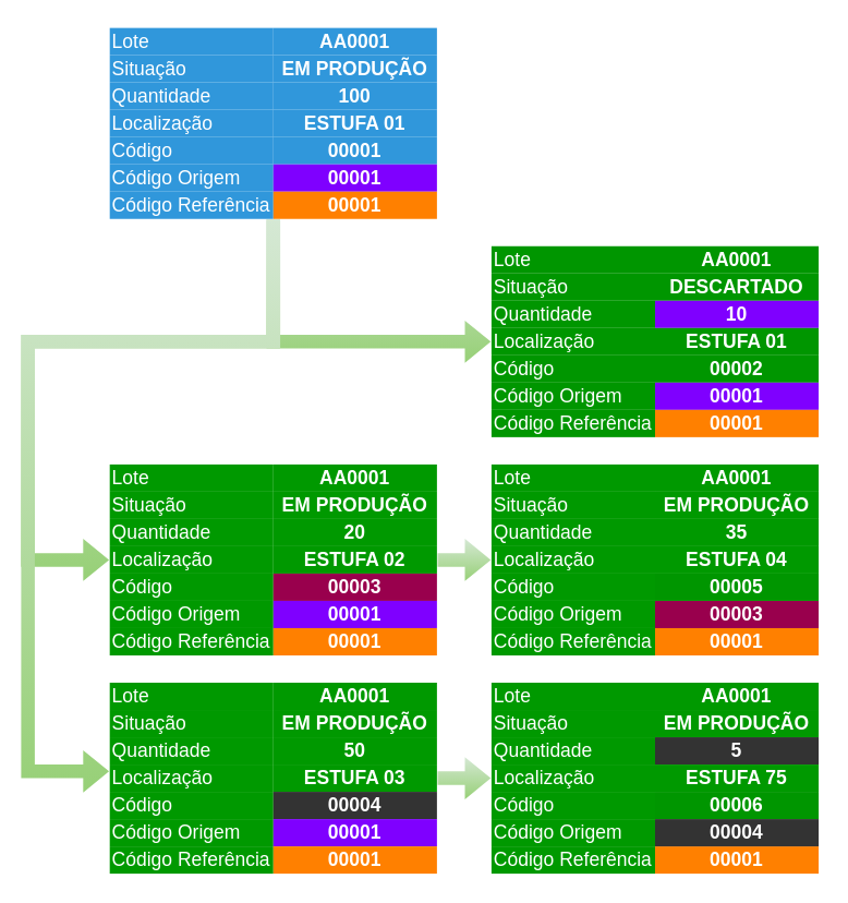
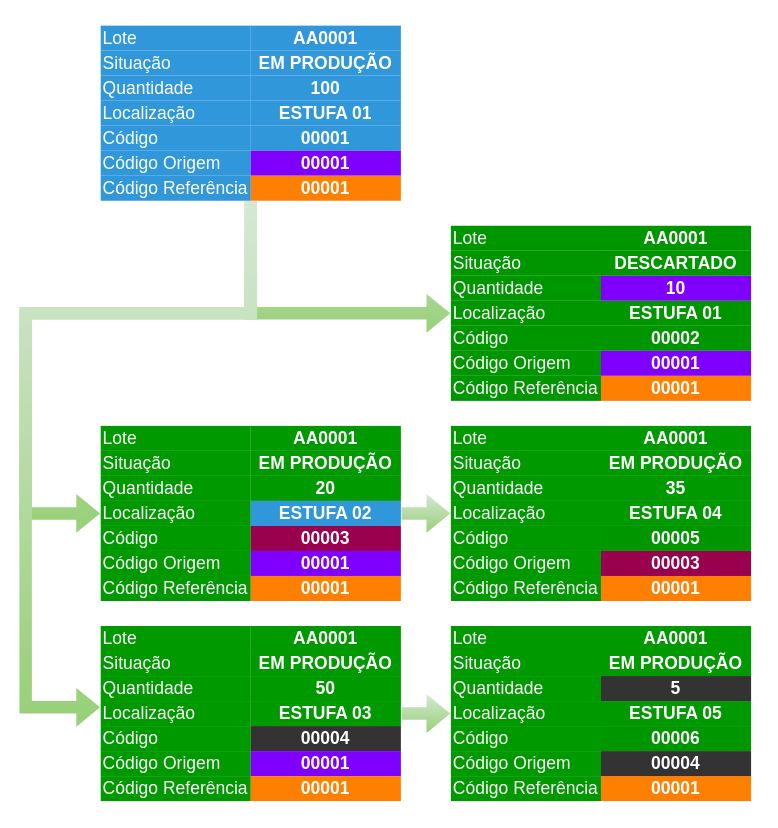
- <mxCell id="41" value="ESTUFA 02" style="rounded=0;whiteSpace=wrap;html=1;align=center;fillColor=#009900;strokeColor=none;fontColor=#FFFFFF;fontSize=14;fontStyle=1" vertex="1" parent="1"><mxGeometry x="200" y="400" width="120" height="20" as="geometry" /></mxCell>
+ <mxCell id="41" value="ESTUFA 02" style="rounded=0;whiteSpace=wrap;html=1;align=center;fillColor=#3097db;strokeColor=none;fontColor=#FFFFFF;fontSize=14;fontStyle=1;" vertex="1" parent="1"><mxGeometry x="200" y="400" width="120" height="20" as="geometry" /></mxCell>
- <mxCell id="85" value="ESTUFA 75" style="rounded=0;whiteSpace=wrap;html=1;align=center;fillColor=#009900;strokeColor=none;fontColor=#FFFFFF;fontSize=14;fontStyle=1" vertex="1" parent="1"><mxGeometry x="480" y="560" width="120" height="20" as="geometry" /></mxCell>
+ <mxCell id="85" value="ESTUFA 05" style="rounded=0;whiteSpace=wrap;html=1;align=center;fillColor=#009900;strokeColor=none;fontColor=#FFFFFF;fontSize=14;fontStyle=1" vertex="1" parent="1"><mxGeometry x="480" y="560" width="120" height="20" as="geometry" /></mxCell>
